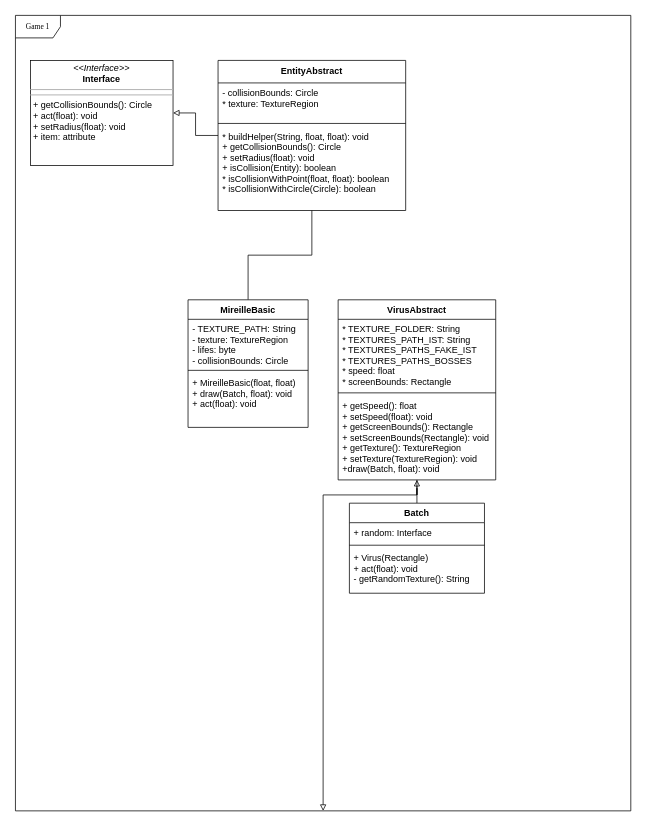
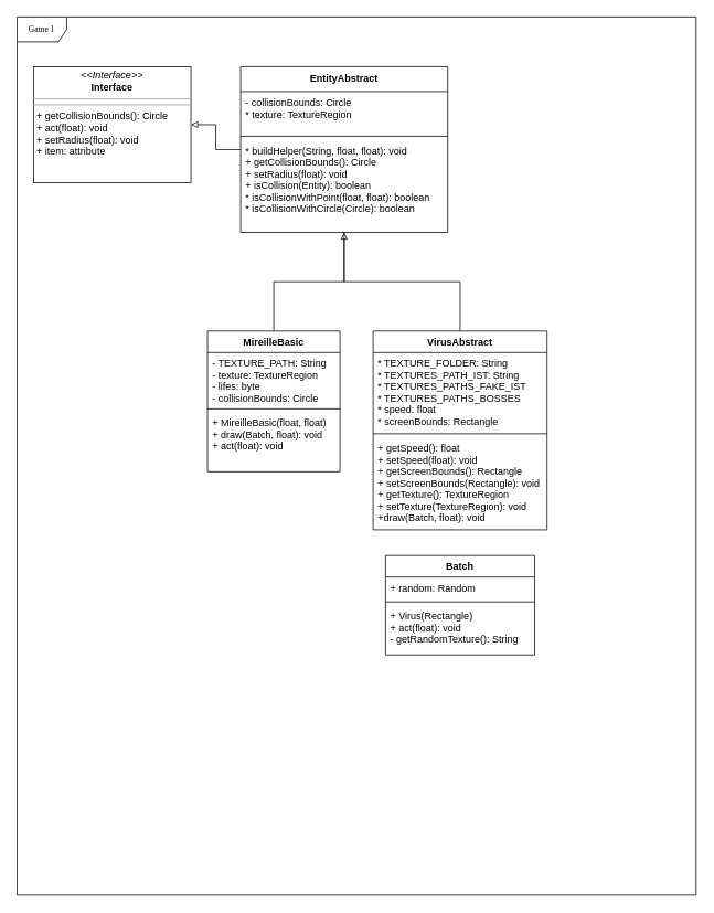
- <mxCell id="14" style="edgeStyle=orthogonalEdgeStyle;rounded=0;orthogonalLoop=1;jettySize=auto;html=1;endArrow=block;endFill=0;" edge="1" parent="1" source="15" target="2"><mxGeometry relative="1" as="geometry" /></mxCell>
+ <mxCell id="14" style="edgeStyle=orthogonalEdgeStyle;rounded=0;orthogonalLoop=1;jettySize=auto;html=1;endArrow=block;endFill=0;" edge="1" parent="1" source="15" target="3"><mxGeometry relative="1" as="geometry" /></mxCell>
- <mxCell id="19" style="edgeStyle=orthogonalEdgeStyle;rounded=0;orthogonalLoop=1;jettySize=auto;html=1;endArrow=block;endFill=0;" edge="1" parent="1" source="20" target="15"><mxGeometry relative="1" as="geometry" /></mxCell>
- <mxCell id="21" value="+ random: Interface" style="text;strokeColor=none;fillColor=none;align=left;verticalAlign=top;spacingLeft=4;spacingRight=4;overflow=hidden;rotatable=0;points=[[0,0.5],[1,0.5]];portConstraint=eastwest;" vertex="1" parent="20"><mxGeometry y="26" width="180" height="26" as="geometry" /></mxCell>
+ <mxCell id="21" value="+ random: Random" style="text;strokeColor=none;fillColor=none;align=left;verticalAlign=top;spacingLeft=4;spacingRight=4;overflow=hidden;rotatable=0;points=[[0,0.5],[1,0.5]];portConstraint=eastwest;" vertex="1" parent="20"><mxGeometry y="26" width="180" height="26" as="geometry" /></mxCell>
